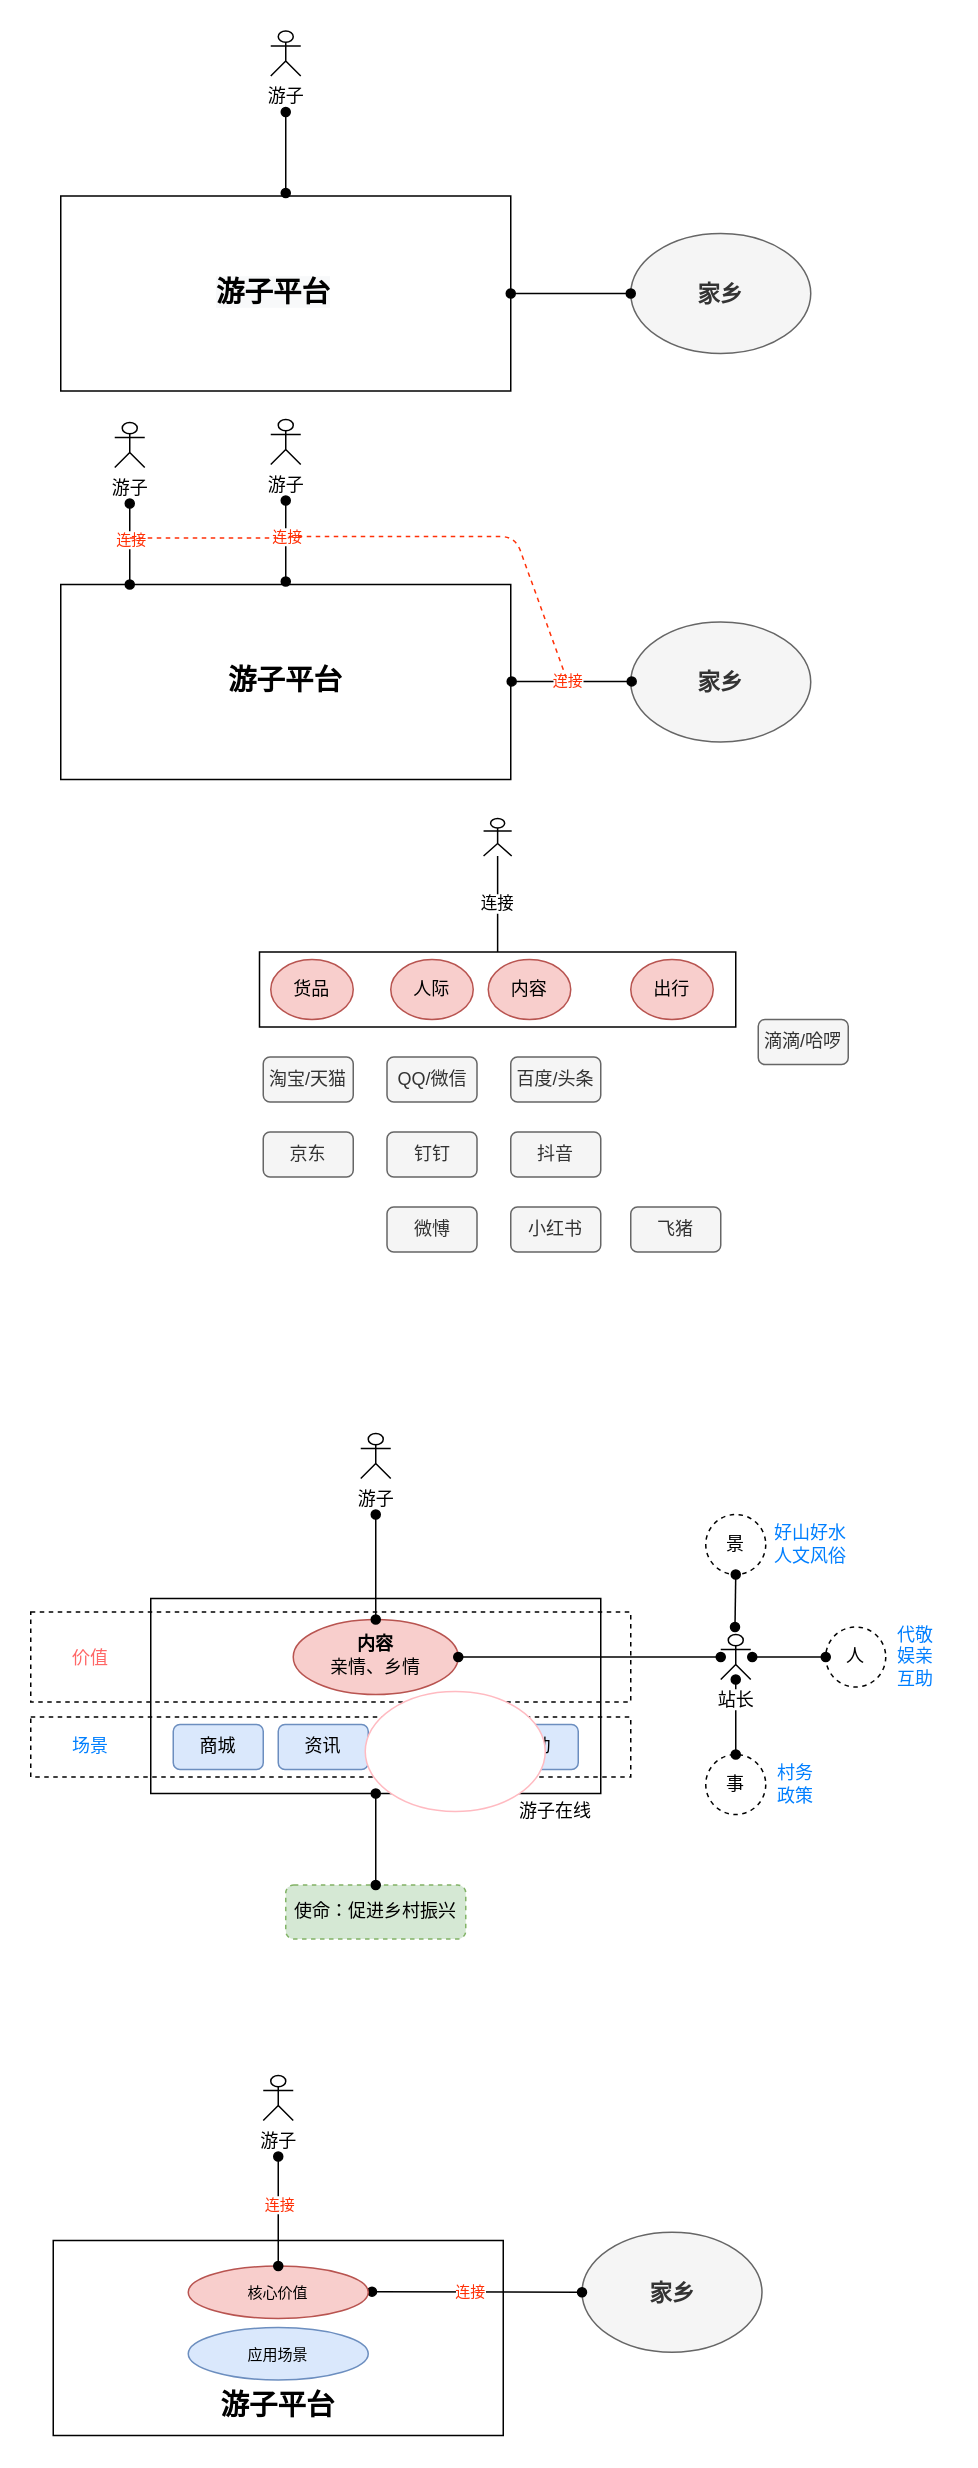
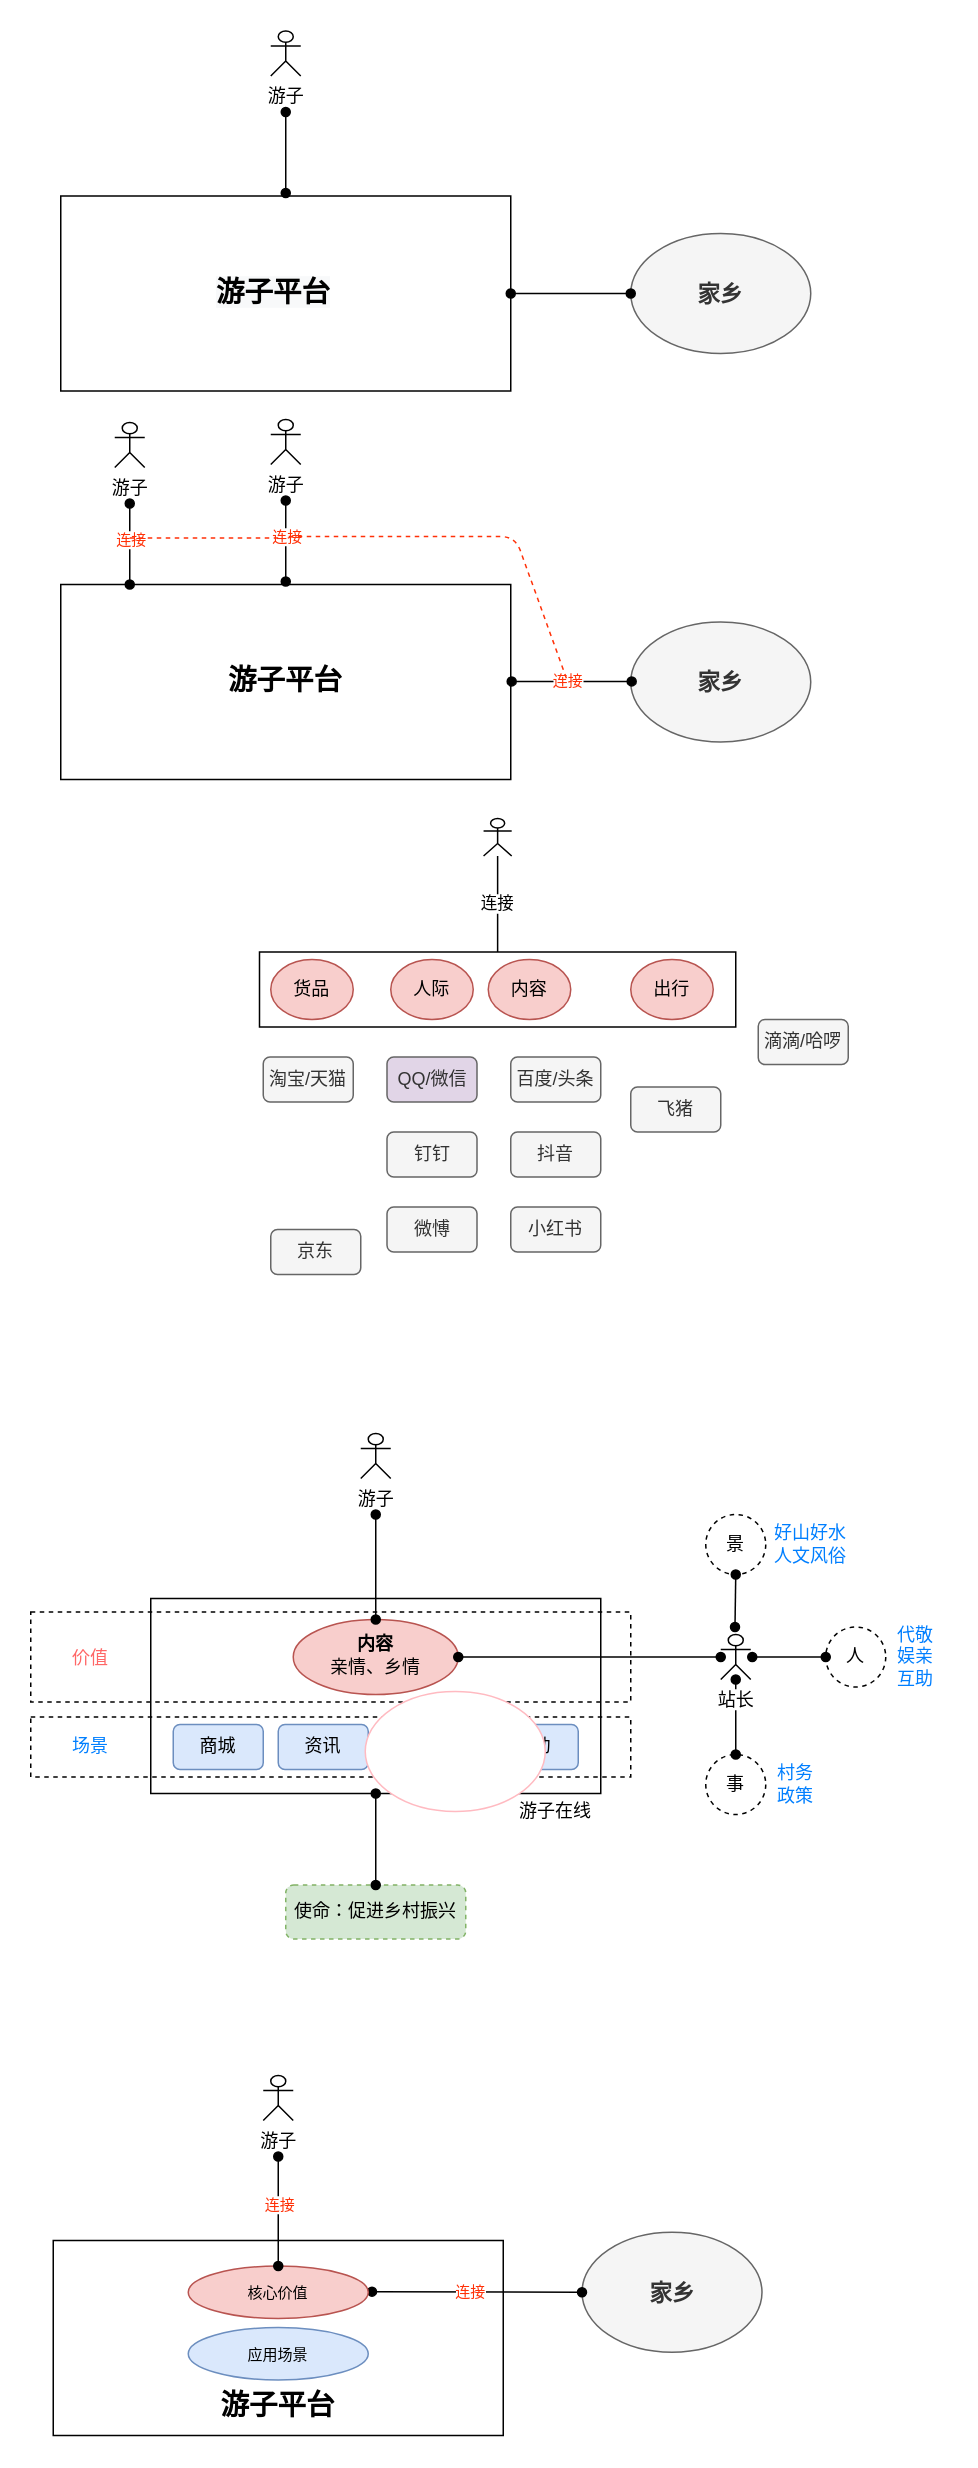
- <mxCell id="13" value="QQ/微信" style="rounded=1;whiteSpace=wrap;html=1;fillColor=#f5f5f5;strokeColor=#666666;fontColor=#333333;" vertex="1" parent="1"><mxGeometry x="257.5" y="704" width="60" height="30" as="geometry" /></mxCell>
+ <mxCell id="13" value="QQ/微信" style="rounded=1;whiteSpace=wrap;html=1;fillColor=#e1d5e7;strokeColor=#666666;fontColor=#333333;" vertex="1" parent="1"><mxGeometry x="257.5" y="704" width="60" height="30" as="geometry" /></mxCell>
- <mxCell id="12" value="京东" style="rounded=1;whiteSpace=wrap;html=1;fillColor=#f5f5f5;strokeColor=#666666;fontColor=#333333;" vertex="1" parent="1"><mxGeometry x="175" y="754" width="60" height="30" as="geometry" /></mxCell>
+ <mxCell id="12" value="京东" style="rounded=1;whiteSpace=wrap;html=1;fillColor=#f5f5f5;strokeColor=#666666;fontColor=#333333;" vertex="1" parent="1"><mxGeometry x="180" y="819" width="60" height="30" as="geometry" /></mxCell>
- <mxCell id="21" value="飞猪" style="rounded=1;whiteSpace=wrap;html=1;fillColor=#f5f5f5;strokeColor=#666666;fontColor=#333333;" vertex="1" parent="1"><mxGeometry x="420" y="804" width="60" height="30" as="geometry" /></mxCell>
+ <mxCell id="21" value="飞猪" style="rounded=1;whiteSpace=wrap;html=1;fillColor=#f5f5f5;strokeColor=#666666;fontColor=#333333;" vertex="1" parent="1"><mxGeometry x="420" y="724" width="60" height="30" as="geometry" /></mxCell>
